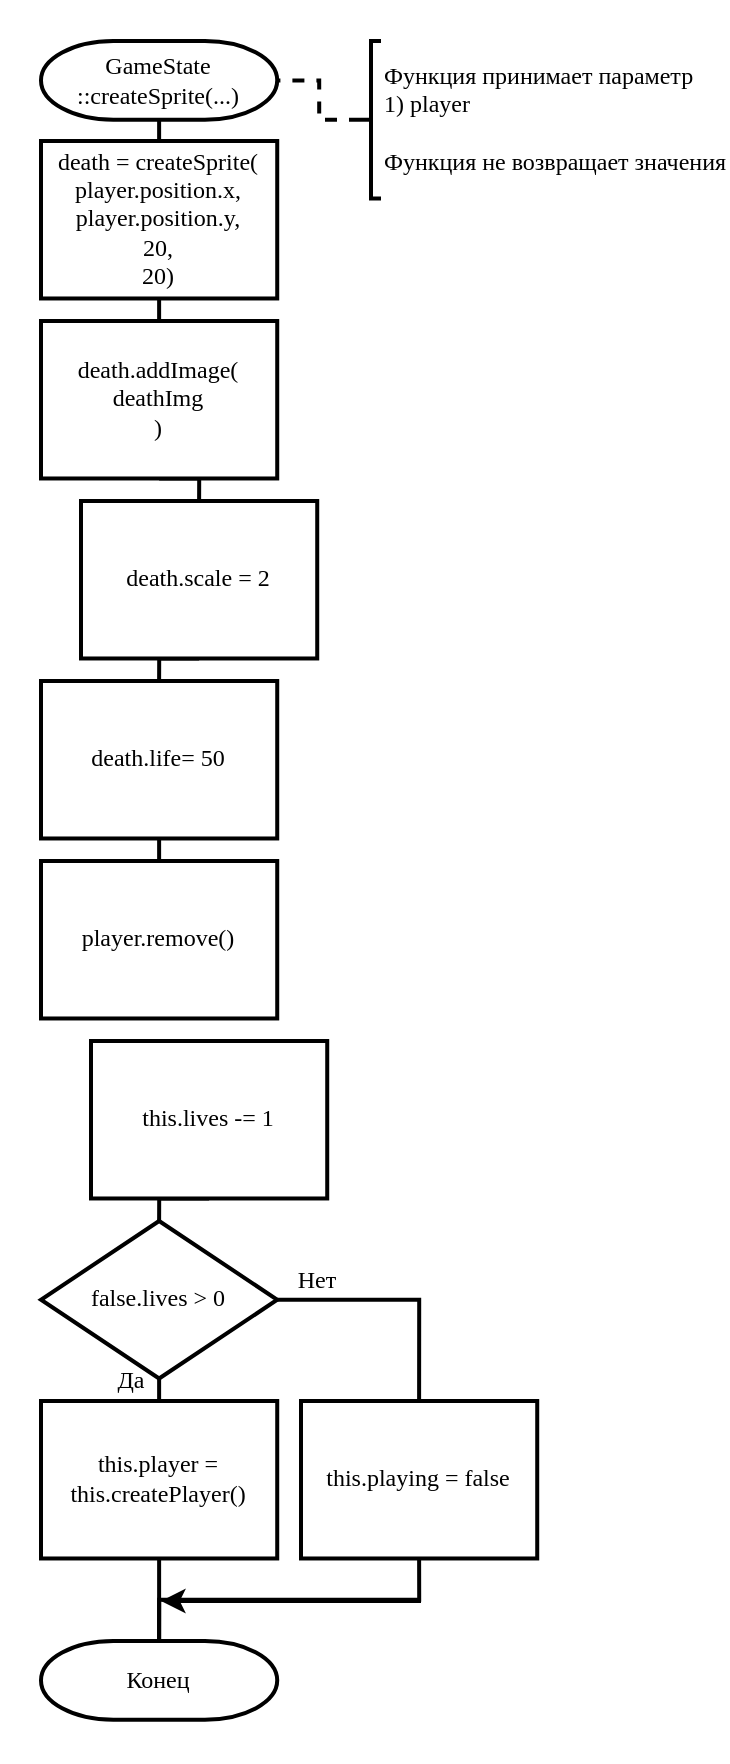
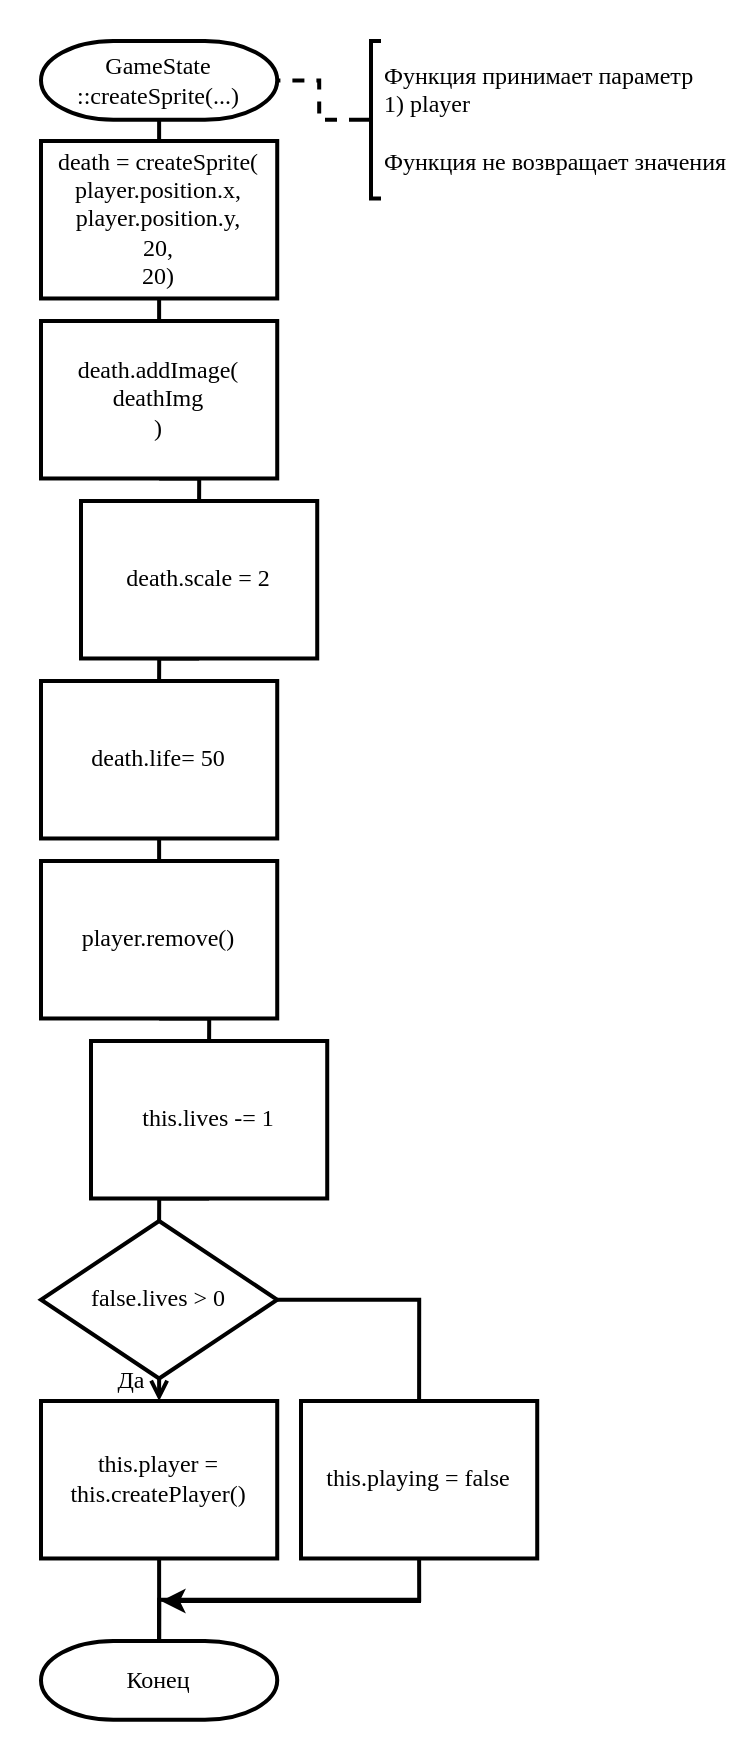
+ <mxCell id="12" style="edgeStyle=orthogonalEdgeStyle;rounded=0;orthogonalLoop=1;jettySize=auto;html=1;exitX=0.5;exitY=1;exitDx=0;exitDy=0;entryX=0.5;entryY=0;entryDx=0;entryDy=0;endArrow=none;endFill=0;strokeWidth=2;fontFamily=Times New Roman;" edge="1" parent="1" source="13" target="15"><mxGeometry relative="1" as="geometry" /></mxCell>
- <mxCell id="26" value="Нет" style="text;html=1;align=center;verticalAlign=middle;resizable=0;points=[];autosize=1;fontFamily=Times New Roman;" vertex="1" parent="1"><mxGeometry x="143.11" y="630" width="30" height="20" as="geometry" /></mxCell>
- <mxCell id="16" style="edgeStyle=orthogonalEdgeStyle;rounded=0;orthogonalLoop=1;jettySize=auto;html=1;exitX=0.5;exitY=1;exitDx=0;exitDy=0;exitPerimeter=0;entryX=0.5;entryY=0;entryDx=0;entryDy=0;endArrow=none;endFill=0;strokeWidth=2;fontFamily=Times New Roman;" edge="1" parent="1" source="18" target="20"><mxGeometry relative="1" as="geometry" /></mxCell>
+ <mxCell id="16" style="edgeStyle=orthogonalEdgeStyle;rounded=0;orthogonalLoop=1;jettySize=auto;html=1;exitX=0.5;exitY=1;exitDx=0;exitDy=0;exitPerimeter=0;entryX=0.5;entryY=0;entryDx=0;entryDy=0;endArrow=open;endFill=0;strokeWidth=2;fontFamily=Times New Roman;" edge="1" parent="1" source="18" target="20"><mxGeometry relative="1" as="geometry" /></mxCell>
